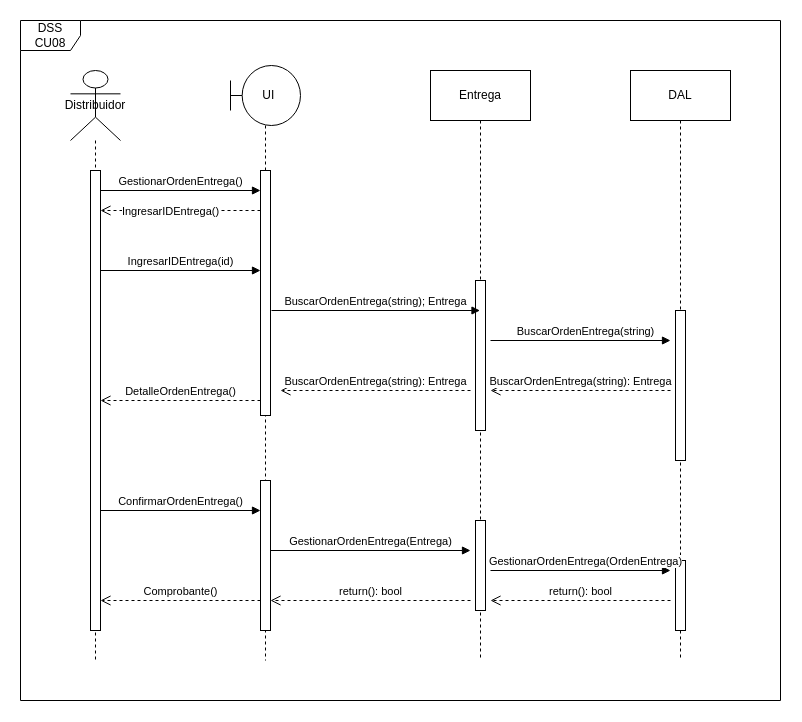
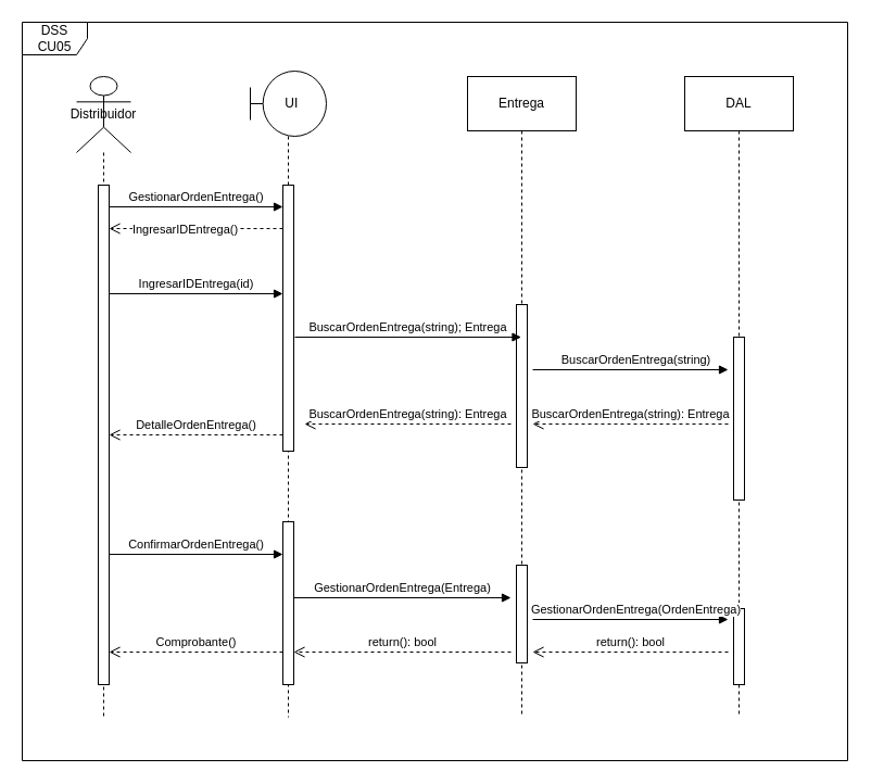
- <mxCell id="27" value="DSS CU08" style="shape=umlFrame;whiteSpace=wrap;html=1;pointerEvents=0;" vertex="1" parent="1"><mxGeometry x="20" y="20" width="760" height="680" as="geometry" /></mxCell>
+ <mxCell id="27" value="DSS CU05" style="shape=umlFrame;whiteSpace=wrap;html=1;pointerEvents=0;" vertex="1" parent="1"><mxGeometry x="20" y="20" width="760" height="680" as="geometry" /></mxCell>
